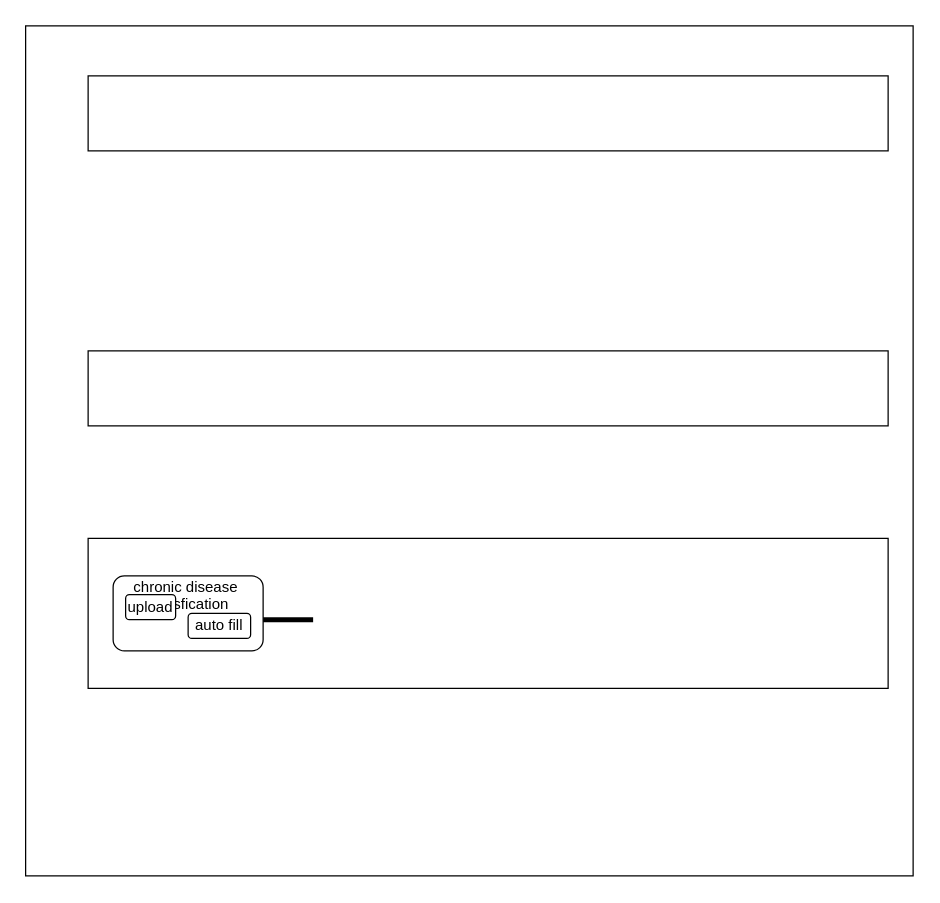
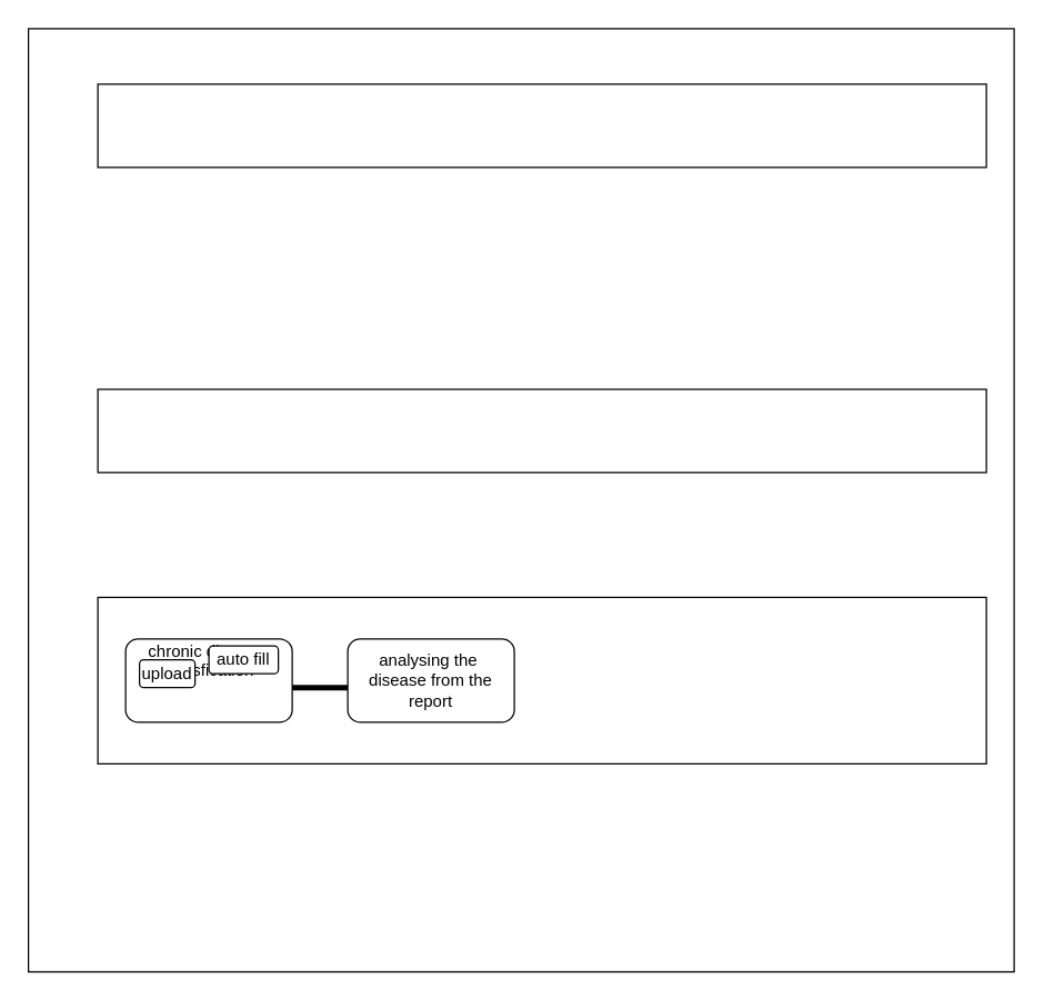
+ <mxCell id="10" value="analysing the&amp;nbsp;&lt;div&gt;disease from the report&lt;/div&gt;" style="rounded=1;whiteSpace=wrap;html=1;" vertex="1" parent="1"><mxGeometry x="250" y="460" width="120" height="60" as="geometry" /></mxCell>
- <mxCell id="8" value="auto fill" style="rounded=1;whiteSpace=wrap;html=1;" vertex="1" parent="1"><mxGeometry x="150" y="490" width="50" height="20" as="geometry" /></mxCell>
+ <mxCell id="8" value="auto fill" style="rounded=1;whiteSpace=wrap;html=1;" vertex="1" parent="1"><mxGeometry x="150" y="465" width="50" height="20" as="geometry" /></mxCell>
